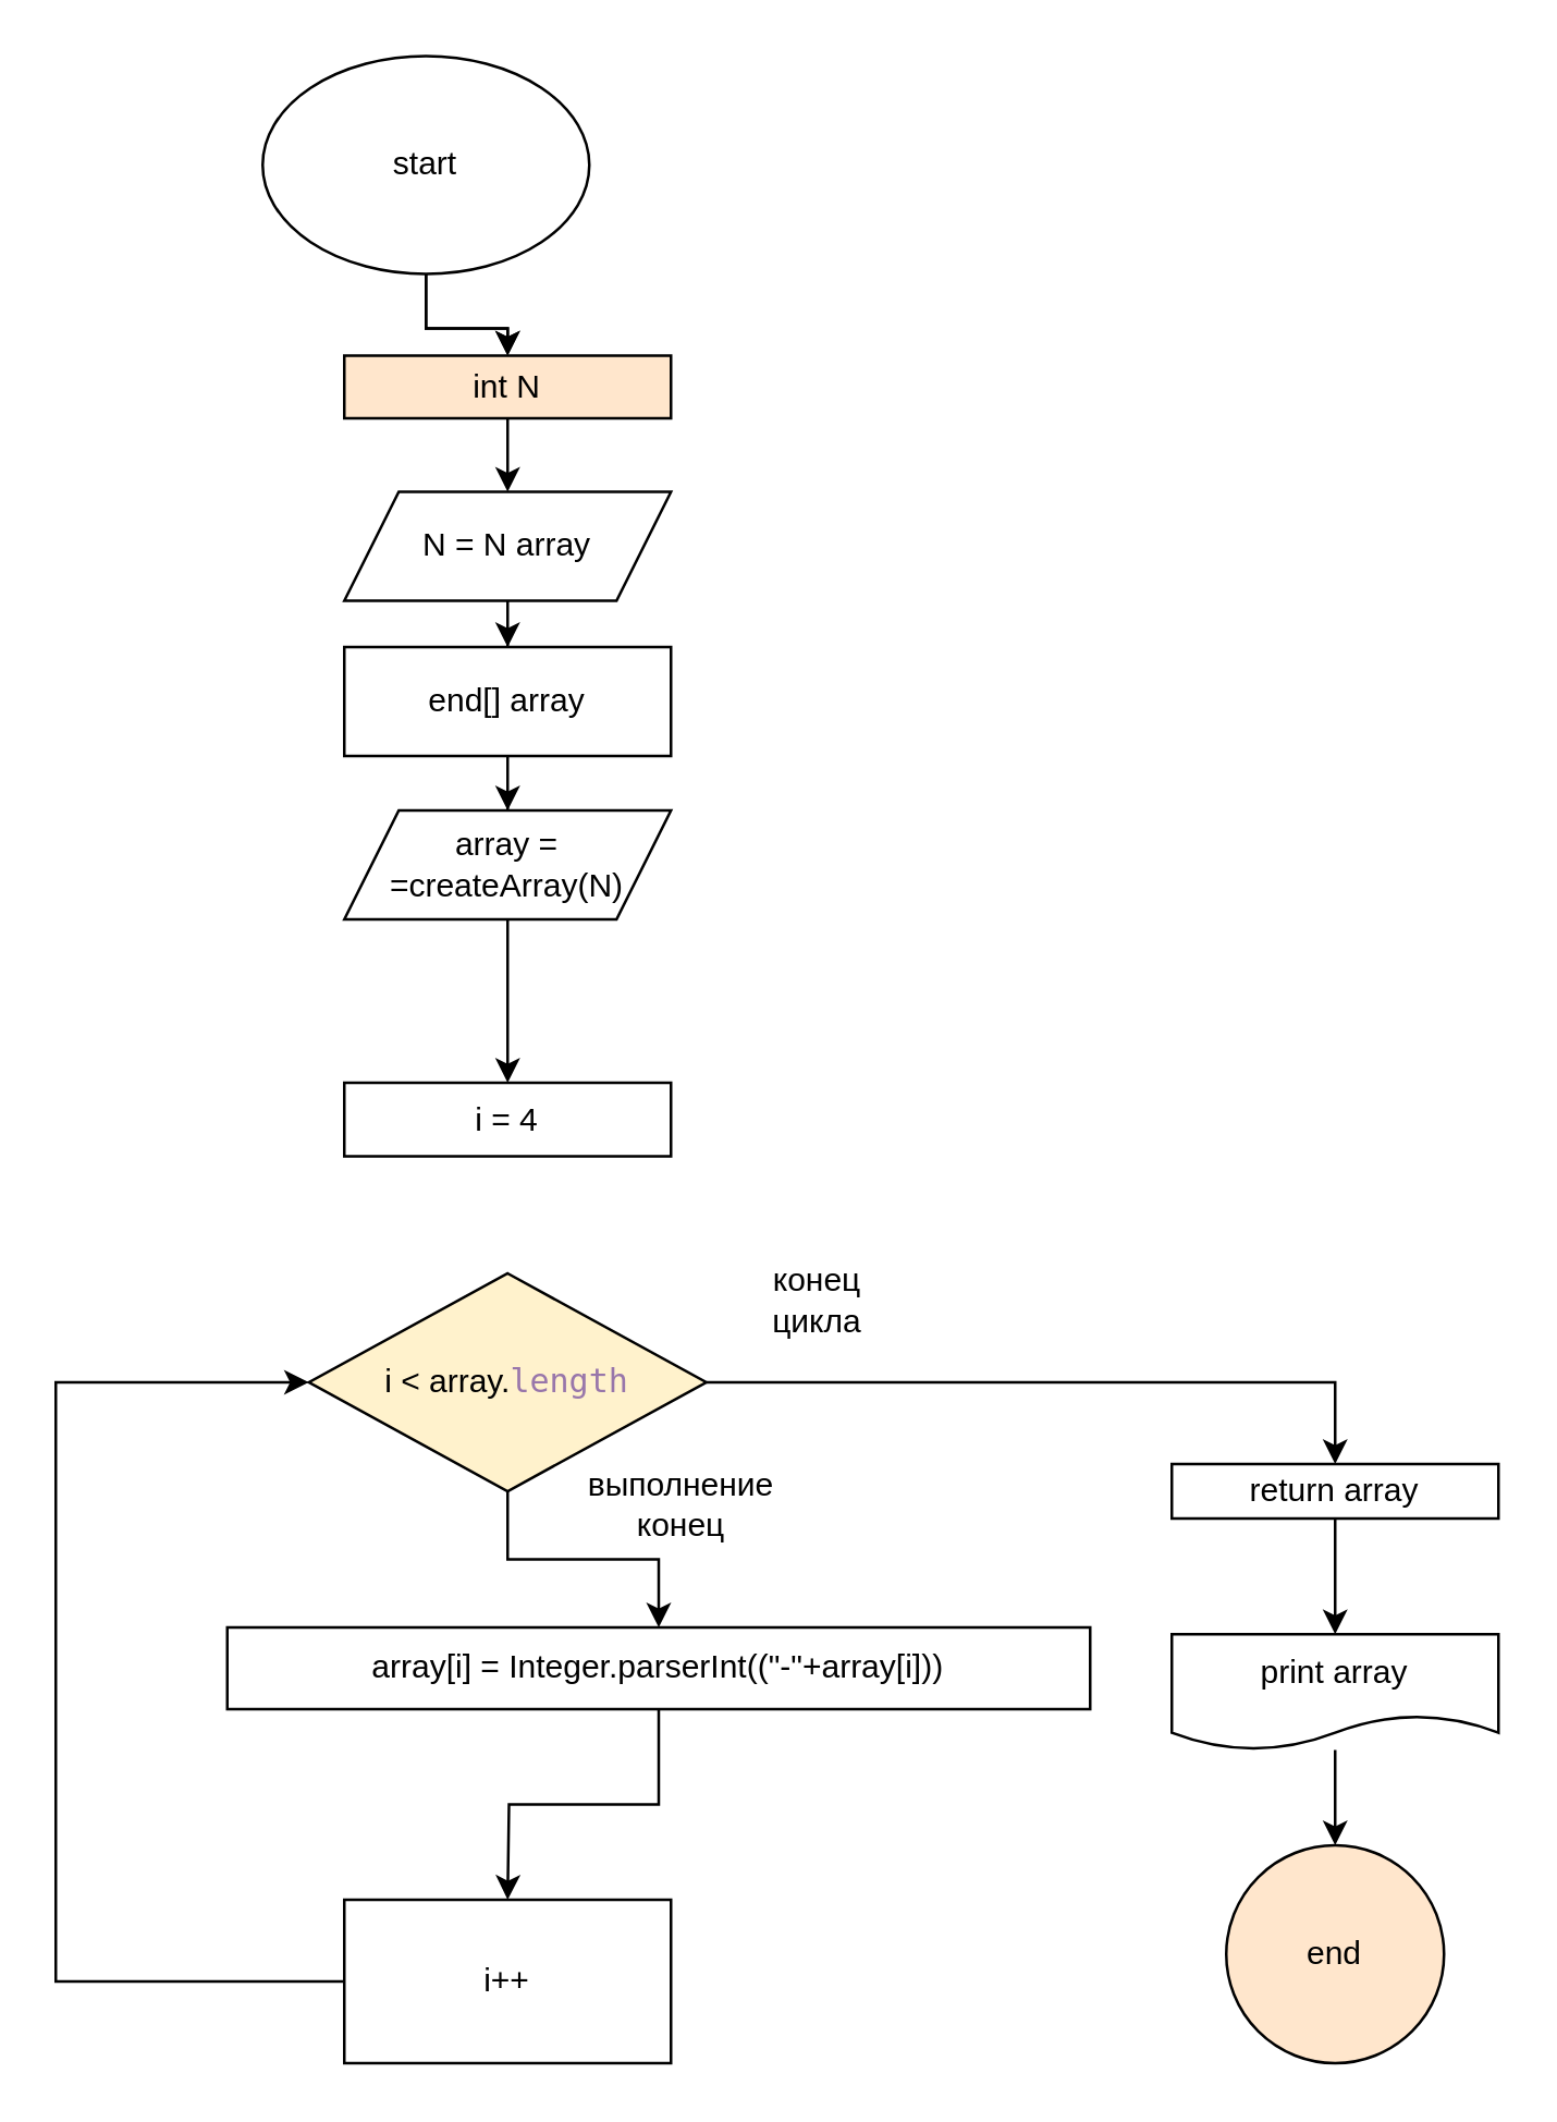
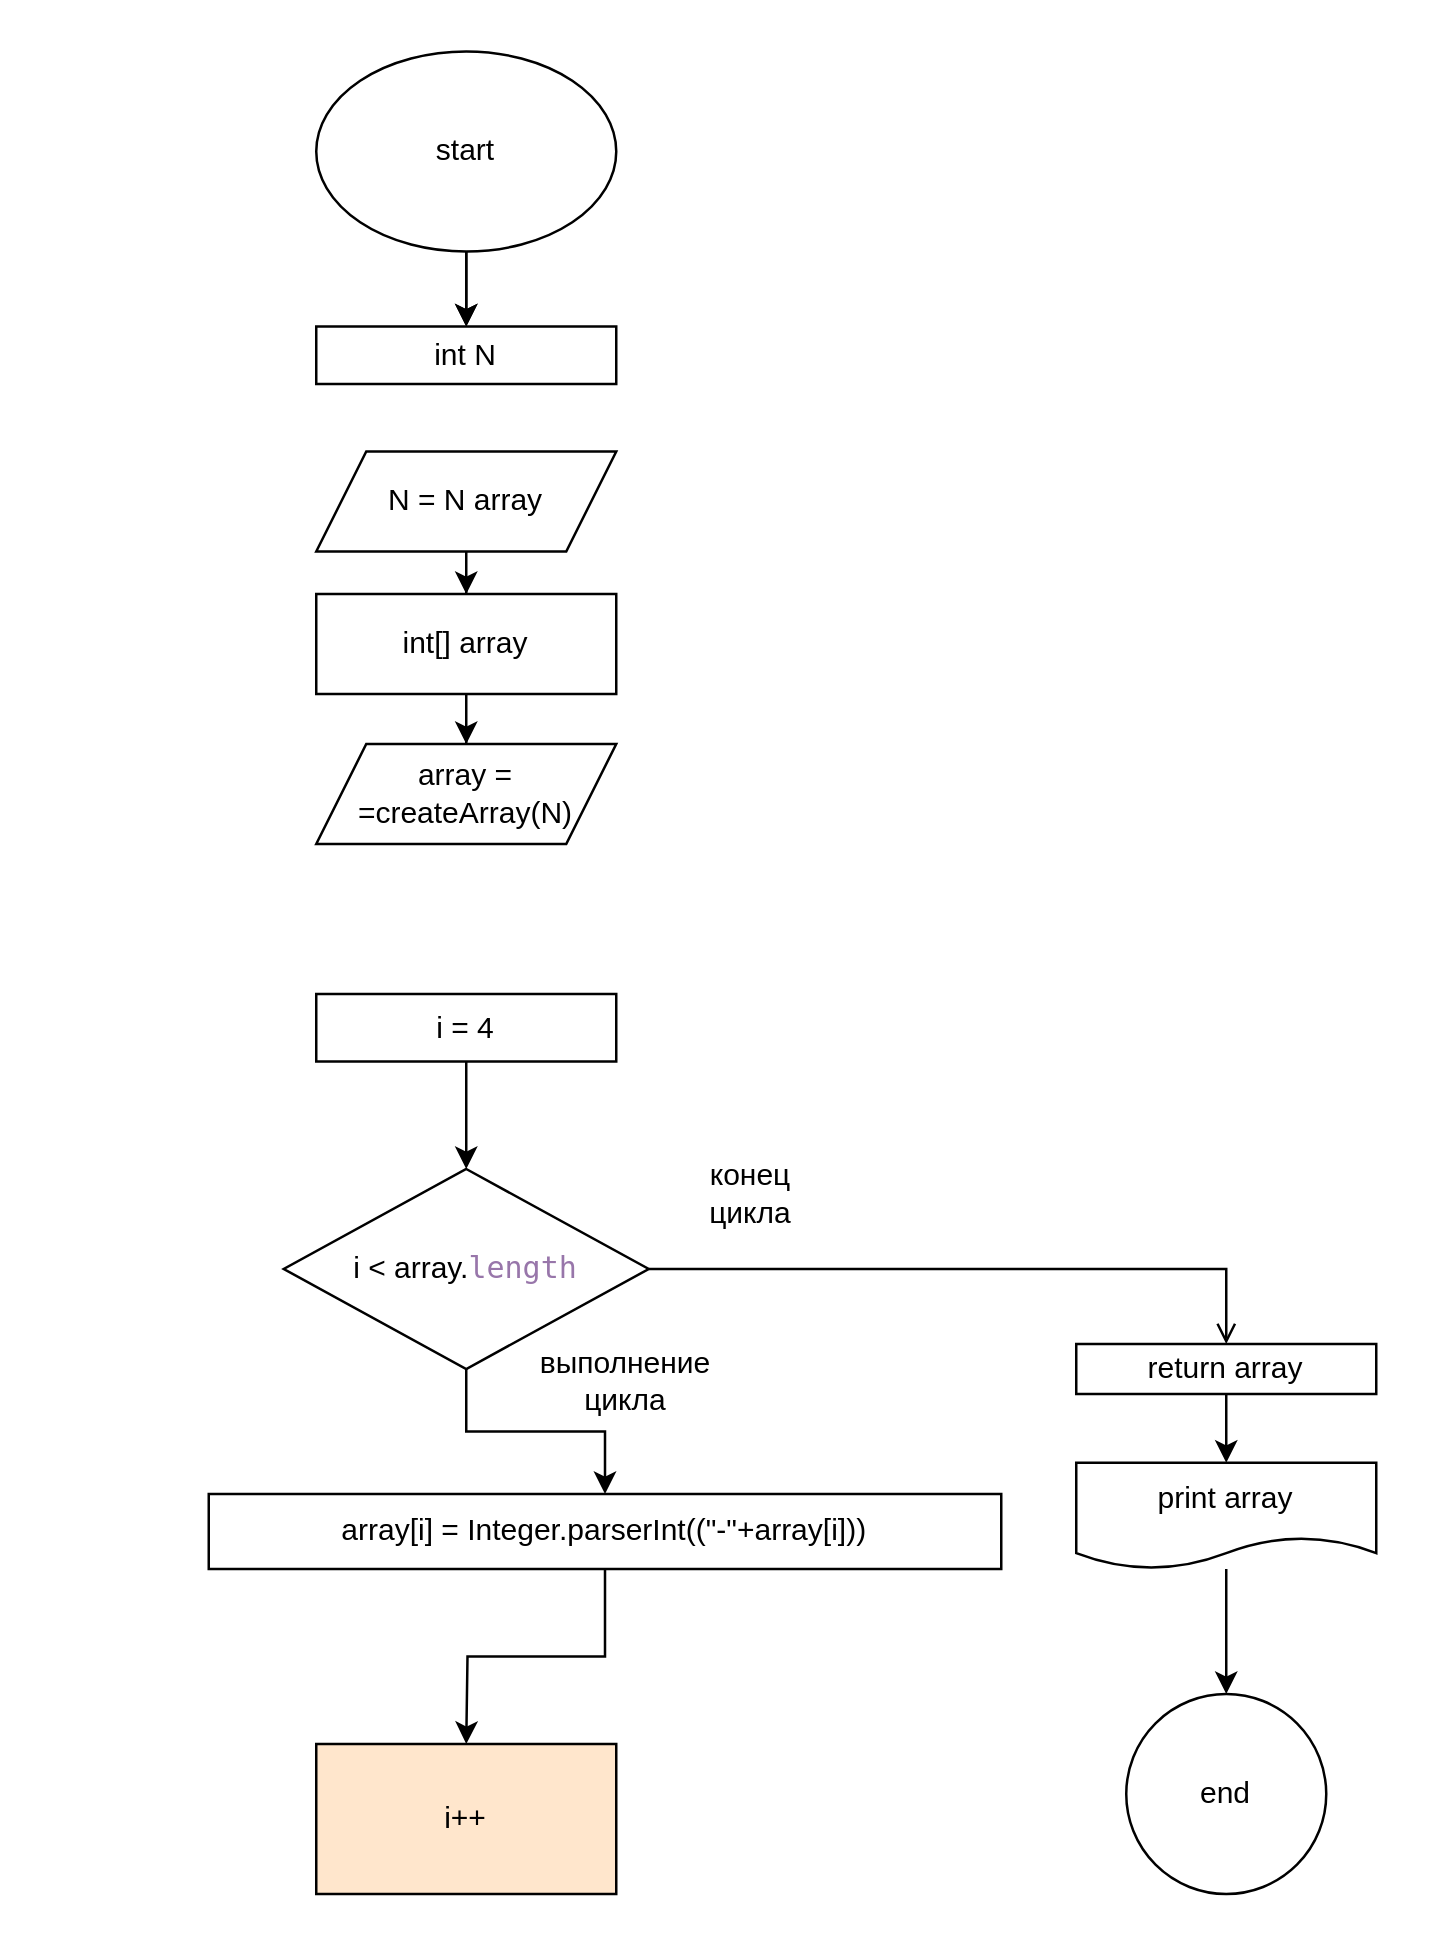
- <mxCell id="4" value="start" style="ellipse;whiteSpace=wrap;html=1;labelBackgroundColor=none;" parent="1" vertex="1"><mxGeometry x="96" y="20" width="120" height="80" as="geometry" /></mxCell>
+ <mxCell id="4" value="start" style="ellipse;whiteSpace=wrap;html=1;labelBackgroundColor=none;" parent="1" vertex="1"><mxGeometry x="126" y="20" width="120" height="80" as="geometry" /></mxCell>
- <mxCell id="16" value="int N" style="whiteSpace=wrap;html=1;labelBackgroundColor=none;fillColor=#ffe6cc;" vertex="1" parent="1"><mxGeometry x="126" y="130" width="120" height="23" as="geometry" /></mxCell>
+ <mxCell id="16" value="int N" style="whiteSpace=wrap;html=1;labelBackgroundColor=none;" vertex="1" parent="1"><mxGeometry x="126" y="130" width="120" height="23" as="geometry" /></mxCell>
- <mxCell id="2" value="" style="edgeStyle=orthogonalEdgeStyle;rounded=0;orthogonalLoop=1;jettySize=auto;html=1;" parent="1" source="16" target="6" edge="1"><mxGeometry relative="1" as="geometry" /></mxCell>
- <mxCell id="21" value="end[] array" style="whiteSpace=wrap;html=1;labelBackgroundColor=none;" vertex="1" parent="1"><mxGeometry x="126" y="237" width="120" height="40" as="geometry" /></mxCell>
+ <mxCell id="21" value="int[] array" style="whiteSpace=wrap;html=1;labelBackgroundColor=none;" vertex="1" parent="1"><mxGeometry x="126" y="237" width="120" height="40" as="geometry" /></mxCell>
- <mxCell id="22" value="" style="edgeStyle=orthogonalEdgeStyle;rounded=0;orthogonalLoop=1;jettySize=auto;html=1;" edge="1" parent="1" source="23" target="8"><mxGeometry relative="1" as="geometry" /></mxCell>
+ <mxCell id="7" value="" style="edgeStyle=orthogonalEdgeStyle;rounded=0;orthogonalLoop=1;jettySize=auto;html=1;" parent="1" source="8" target="10" edge="1"><mxGeometry relative="1" as="geometry" /></mxCell>
- <mxCell id="10" value="i &amp;lt;&amp;nbsp;array.&lt;span style=&quot;font-family: &amp;quot;JetBrains Mono&amp;quot;, monospace; color: rgb(152, 118, 170);&quot;&gt;length&lt;/span&gt;" style="rhombus;whiteSpace=wrap;html=1;rounded=0;fillColor=#fff2cc;" parent="1" vertex="1"><mxGeometry x="113" y="467" width="146" height="80" as="geometry" /></mxCell>
+ <mxCell id="10" value="i &amp;lt;&amp;nbsp;array.&lt;span style=&quot;font-family: &amp;quot;JetBrains Mono&amp;quot;, monospace; color: rgb(152, 118, 170);&quot;&gt;length&lt;/span&gt;" style="rhombus;whiteSpace=wrap;html=1;rounded=0;" parent="1" vertex="1"><mxGeometry x="113" y="467" width="146" height="80" as="geometry" /></mxCell>
- <mxCell id="24" value="" style="edgeStyle=orthogonalEdgeStyle;rounded=0;orthogonalLoop=1;jettySize=auto;html=1;" edge="1" parent="1" source="10" target="26"><mxGeometry relative="1" as="geometry"><mxPoint x="374" y="1075" as="targetPoint" /><mxPoint x="259" y="507" as="sourcePoint" /><Array as="points"><mxPoint x="490" y="507" /></Array></mxGeometry></mxCell>
+ <mxCell id="24" value="" style="edgeStyle=orthogonalEdgeStyle;rounded=0;orthogonalLoop=1;jettySize=auto;html=1;endArrow=open;" edge="1" parent="1" source="10" target="26"><mxGeometry relative="1" as="geometry"><mxPoint x="374" y="1075" as="targetPoint" /><mxPoint x="259" y="507" as="sourcePoint" /><Array as="points"><mxPoint x="490" y="507" /></Array></mxGeometry></mxCell>
- <mxCell id="14" value="выполнение конец" style="text;html=1;strokeColor=none;fillColor=none;align=center;verticalAlign=middle;whiteSpace=wrap;rounded=0;" parent="1" vertex="1"><mxGeometry x="220" y="537" width="60" height="30" as="geometry" /></mxCell>
+ <mxCell id="14" value="выполнение цикла" style="text;html=1;strokeColor=none;fillColor=none;align=center;verticalAlign=middle;whiteSpace=wrap;rounded=0;" parent="1" vertex="1"><mxGeometry x="220" y="537" width="60" height="30" as="geometry" /></mxCell>
- <mxCell id="28" value="print array" style="shape=document;whiteSpace=wrap;html=1;boundedLbl=1;" vertex="1" parent="1"><mxGeometry x="430" y="599.5" width="120" height="42.5" as="geometry" /></mxCell>
+ <mxCell id="28" value="print array" style="shape=document;whiteSpace=wrap;html=1;boundedLbl=1;" vertex="1" parent="1"><mxGeometry x="430" y="584.5" width="120" height="42.5" as="geometry" /></mxCell>
- <mxCell id="17" style="edgeStyle=orthogonalEdgeStyle;rounded=0;orthogonalLoop=1;jettySize=auto;html=1;entryX=0;entryY=0.5;entryDx=0;entryDy=0;" edge="1" parent="1" source="18" target="10"><mxGeometry relative="1" as="geometry"><Array as="points"><mxPoint x="20" y="727" /><mxPoint x="20" y="507" /></Array></mxGeometry></mxCell>
- <mxCell id="19" value="end" style="ellipse;whiteSpace=wrap;html=1;rounded=0;fillColor=#ffe6cc;" vertex="1" parent="1"><mxGeometry x="450" y="677" width="80" height="80" as="geometry" /></mxCell>
+ <mxCell id="19" value="end" style="ellipse;whiteSpace=wrap;html=1;rounded=0;" vertex="1" parent="1"><mxGeometry x="450" y="677" width="80" height="80" as="geometry" /></mxCell>
- <mxCell id="18" value="i++" style="whiteSpace=wrap;html=1;rounded=0;" vertex="1" parent="1"><mxGeometry x="126" y="697" width="120" height="60" as="geometry" /></mxCell>
+ <mxCell id="18" value="i++" style="whiteSpace=wrap;html=1;rounded=0;fillColor=#ffe6cc;" vertex="1" parent="1"><mxGeometry x="126" y="697" width="120" height="60" as="geometry" /></mxCell>
